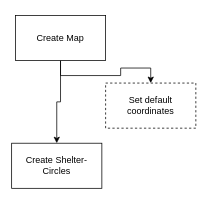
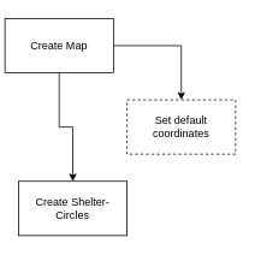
- <mxCell id="4" value="Create Map" style="rounded=0;whiteSpace=wrap;html=1;" vertex="1" parent="1"><mxGeometry x="20" width="120" height="60" as="geometry" y="20" /></mxCell>
+ <mxCell id="4" value="Create Map" style="rounded=0;whiteSpace=wrap;html=1;" vertex="1" parent="1"><mxGeometry x="5" y="20" width="120" height="60" as="geometry" /></mxCell>
- <mxCell id="6" value="Create Shelter-Circles" style="rounded=0;whiteSpace=wrap;html=1;" vertex="1" parent="1"><mxGeometry x="15" y="190" width="120" height="60" as="geometry" /></mxCell>
+ <mxCell id="6" value="Create Shelter-Circles" style="rounded=0;whiteSpace=wrap;html=1;" vertex="1" parent="1"><mxGeometry x="20" y="200" width="120" height="60" as="geometry" /></mxCell>
